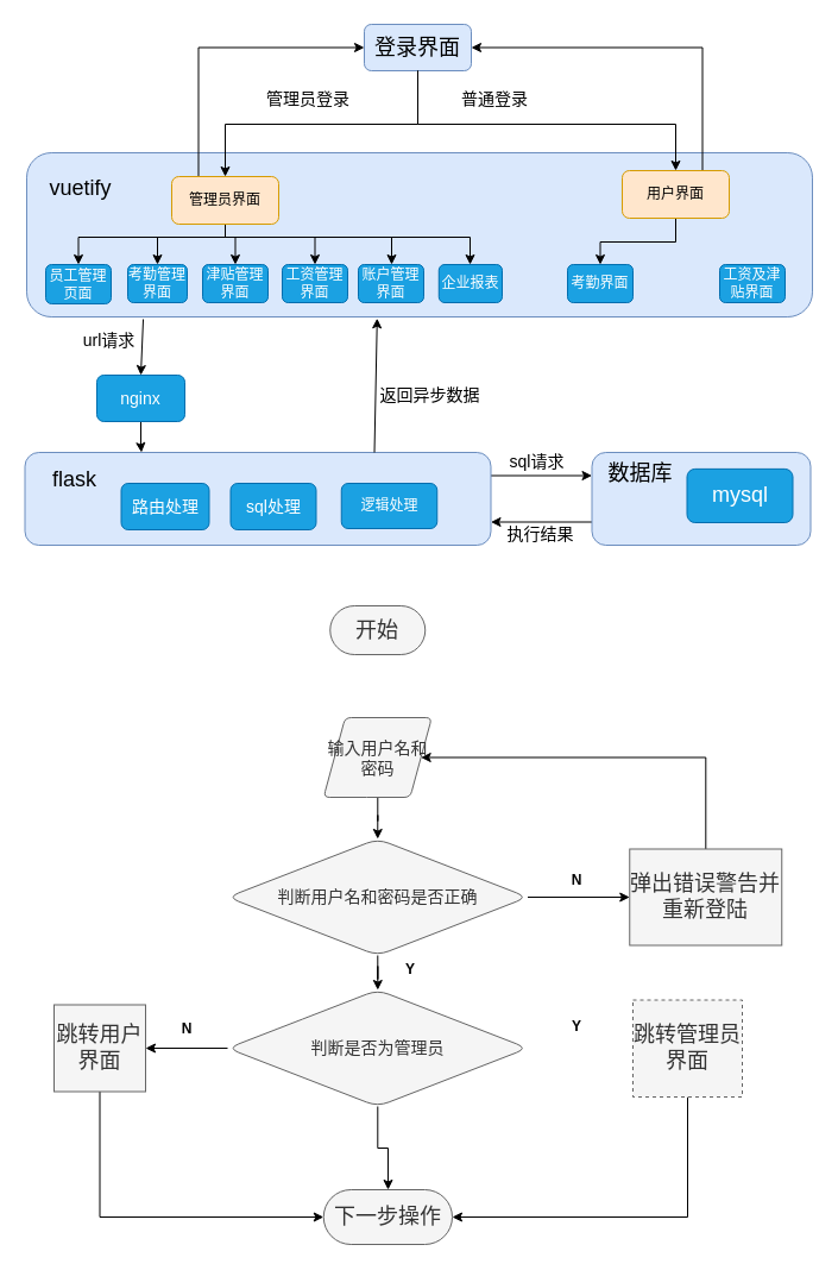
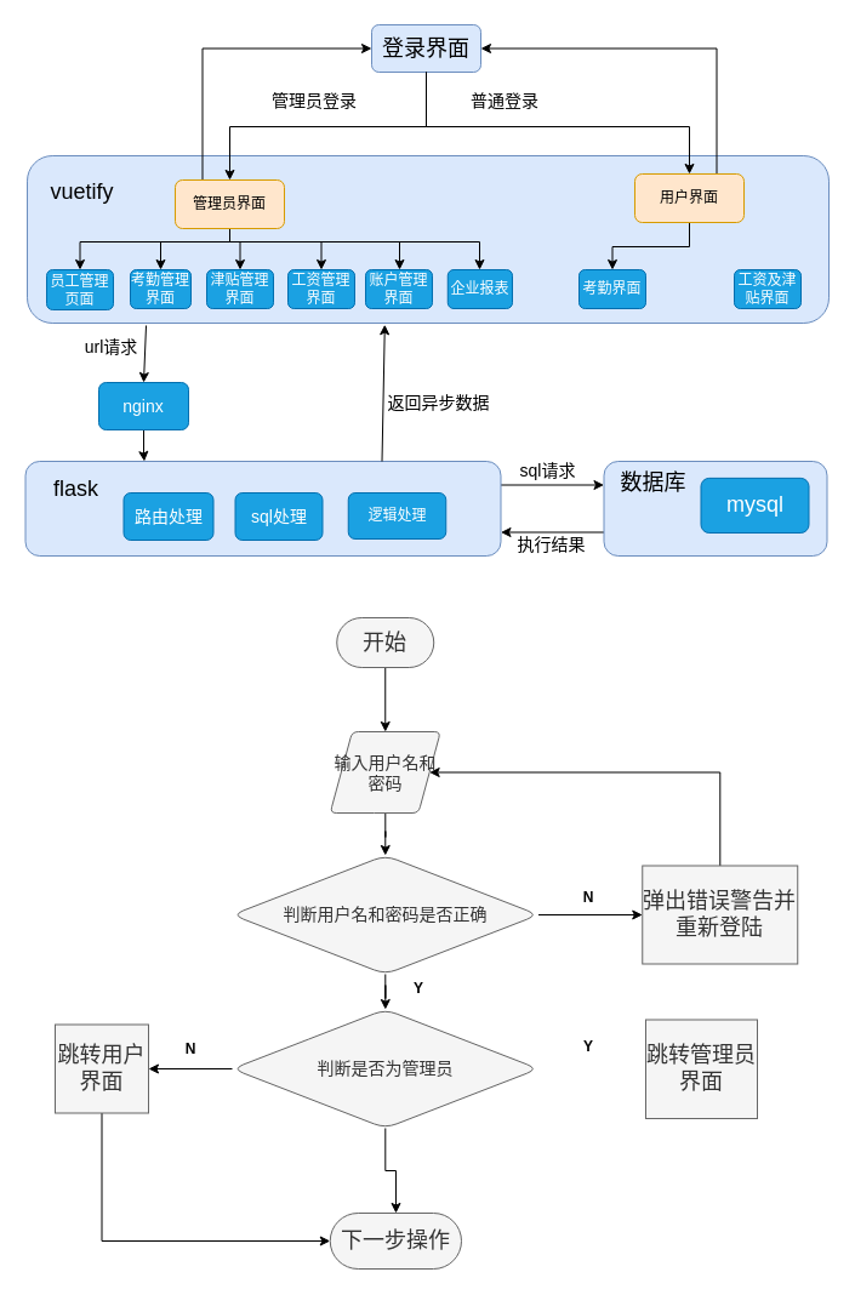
+ <mxCell id="46" style="edgeStyle=orthogonalEdgeStyle;rounded=0;orthogonalLoop=1;jettySize=auto;html=1;" parent="1" source="47" target="49" edge="1"><mxGeometry relative="1" as="geometry" /></mxCell>
- <mxCell id="58" value="&lt;span style=&quot;font-size: 18px&quot;&gt;跳转管理员界面&lt;/span&gt;" style="rounded=0;whiteSpace=wrap;html=1;fillColor=#f5f5f5;strokeColor=#666666;fontColor=#333333;dashed=1;" parent="1" vertex="1"><mxGeometry x="532" y="840.5" width="92" height="81.5" as="geometry" /></mxCell>
+ <mxCell id="58" value="&lt;span style=&quot;font-size: 18px&quot;&gt;跳转管理员界面&lt;/span&gt;" style="rounded=0;whiteSpace=wrap;html=1;fillColor=#f5f5f5;strokeColor=#666666;fontColor=#333333;" parent="1" vertex="1"><mxGeometry x="532" y="840.5" width="92" height="81.5" as="geometry" /></mxCell>
- <mxCell id="57" style="edgeStyle=orthogonalEdgeStyle;rounded=0;orthogonalLoop=1;jettySize=auto;html=1;entryX=1;entryY=0.5;entryDx=0;entryDy=0;" parent="1" source="58" target="64" edge="1"><mxGeometry relative="1" as="geometry"><Array as="points"><mxPoint x="578" y="1023" /></Array></mxGeometry></mxCell>
